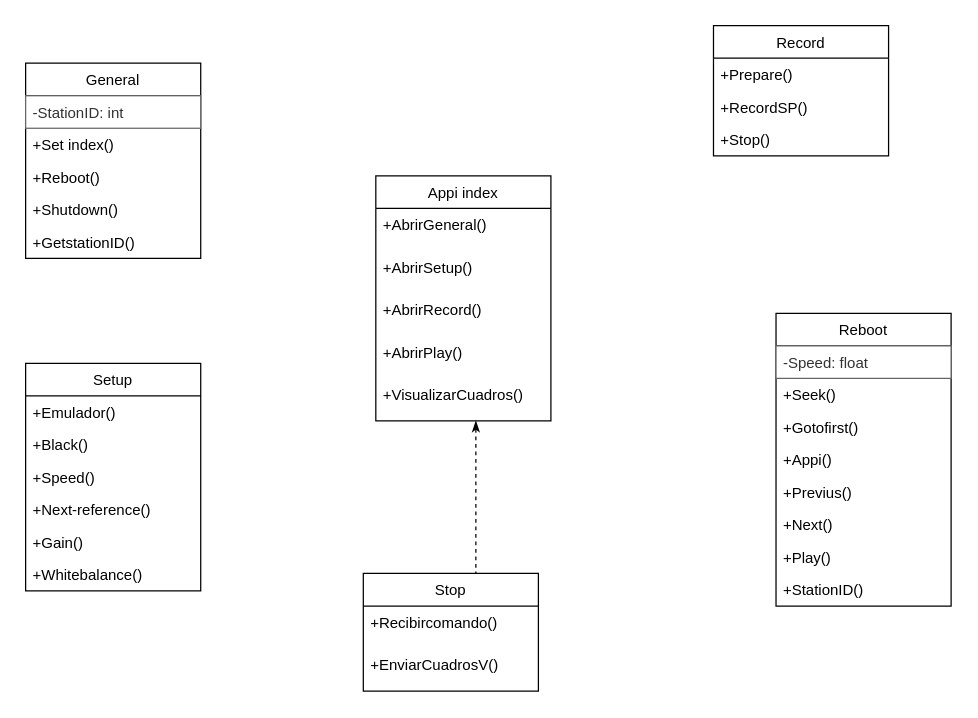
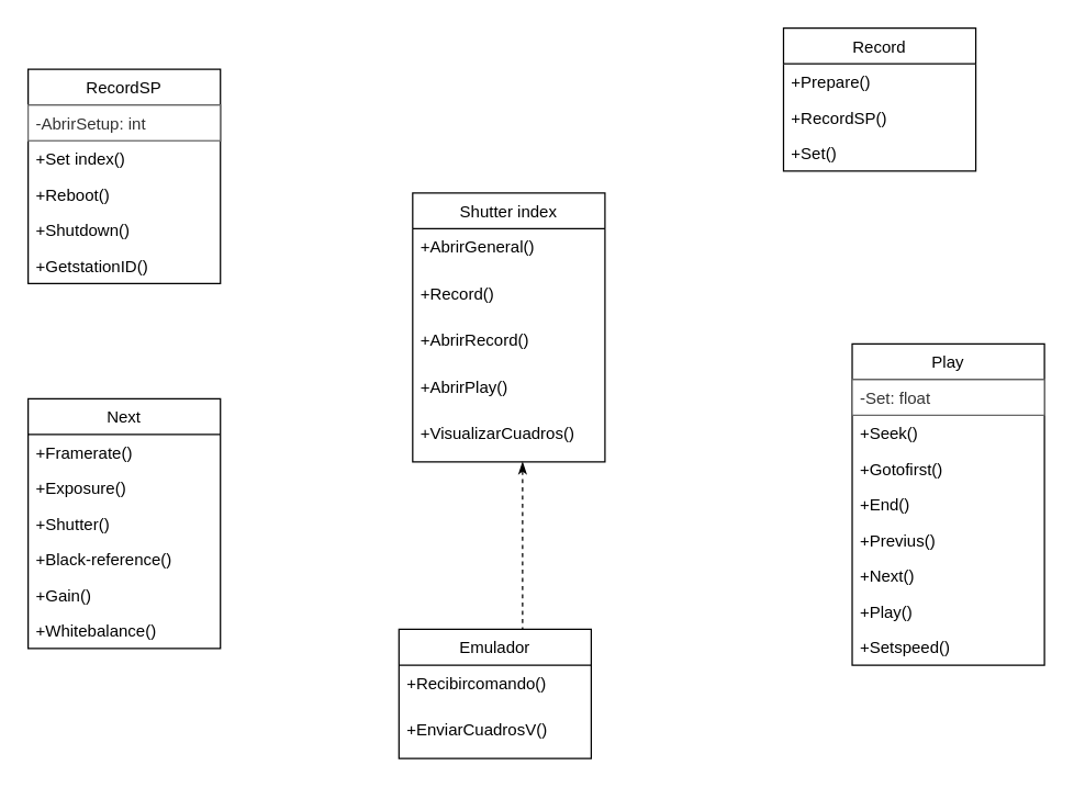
- <mxCell id="8" value="General" style="swimlane;fontStyle=0;childLayout=stackLayout;horizontal=1;startSize=26;fillColor=none;horizontalStack=0;resizeParent=1;resizeParentMax=0;resizeLast=0;collapsible=1;marginBottom=0;" parent="1" vertex="1"><mxGeometry x="20" y="50" width="140" height="156" as="geometry" /></mxCell>
+ <mxCell id="8" value="RecordSP" style="swimlane;fontStyle=0;childLayout=stackLayout;horizontal=1;startSize=26;fillColor=none;horizontalStack=0;resizeParent=1;resizeParentMax=0;resizeLast=0;collapsible=1;marginBottom=0;" parent="1" vertex="1"><mxGeometry x="20" y="50" width="140" height="156" as="geometry" /></mxCell>
- <mxCell id="9" value="-StationID: int" style="text;align=left;verticalAlign=top;spacingLeft=4;spacingRight=4;overflow=hidden;rotatable=0;points=[[0,0.5],[1,0.5]];portConstraint=eastwest;strokeColor=#666666;fontColor=#333333;fillColor=#FFFFFF;" parent="8" vertex="1"><mxGeometry y="26" width="140" height="26" as="geometry" /></mxCell>
+ <mxCell id="9" value="-AbrirSetup: int" style="text;align=left;verticalAlign=top;spacingLeft=4;spacingRight=4;overflow=hidden;rotatable=0;points=[[0,0.5],[1,0.5]];portConstraint=eastwest;strokeColor=#666666;fontColor=#333333;fillColor=#FFFFFF;" parent="8" vertex="1"><mxGeometry y="26" width="140" height="26" as="geometry" /></mxCell>
- <mxCell id="24" value="+Stop()" style="text;strokeColor=none;fillColor=none;align=left;verticalAlign=top;spacingLeft=4;spacingRight=4;overflow=hidden;rotatable=0;points=[[0,0.5],[1,0.5]];portConstraint=eastwest;" parent="21" vertex="1"><mxGeometry y="78" width="140" height="26" as="geometry" /></mxCell>
+ <mxCell id="24" value="+Set()" style="text;strokeColor=none;fillColor=none;align=left;verticalAlign=top;spacingLeft=4;spacingRight=4;overflow=hidden;rotatable=0;points=[[0,0.5],[1,0.5]];portConstraint=eastwest;" parent="21" vertex="1"><mxGeometry y="78" width="140" height="26" as="geometry" /></mxCell>
- <mxCell id="2" value="Appi index" style="swimlane;fontStyle=0;childLayout=stackLayout;horizontal=1;startSize=26;fillColor=none;horizontalStack=0;resizeParent=1;resizeParentMax=0;resizeLast=0;collapsible=1;marginBottom=0;" parent="1" vertex="1"><mxGeometry x="300" y="140" width="140" height="196" as="geometry"><mxRectangle x="340" y="180" width="90" height="26" as="alternateBounds" /></mxGeometry></mxCell>
+ <mxCell id="2" value="Shutter index" style="swimlane;fontStyle=0;childLayout=stackLayout;horizontal=1;startSize=26;fillColor=none;horizontalStack=0;resizeParent=1;resizeParentMax=0;resizeLast=0;collapsible=1;marginBottom=0;" parent="1" vertex="1"><mxGeometry x="300" y="140" width="140" height="196" as="geometry"><mxRectangle x="340" y="180" width="90" height="26" as="alternateBounds" /></mxGeometry></mxCell>
- <mxCell id="4" value="+AbrirSetup()&#10;" style="text;strokeColor=none;fillColor=none;align=left;verticalAlign=top;spacingLeft=4;spacingRight=4;overflow=hidden;rotatable=0;points=[[0,0.5],[1,0.5]];portConstraint=eastwest;" parent="2" vertex="1"><mxGeometry y="60" width="140" height="34" as="geometry" /></mxCell>
+ <mxCell id="4" value="+Record()&#10;" style="text;strokeColor=none;fillColor=none;align=left;verticalAlign=top;spacingLeft=4;spacingRight=4;overflow=hidden;rotatable=0;points=[[0,0.5],[1,0.5]];portConstraint=eastwest;" parent="2" vertex="1"><mxGeometry y="60" width="140" height="34" as="geometry" /></mxCell>
- <mxCell id="25" value="Reboot" style="swimlane;fontStyle=0;childLayout=stackLayout;horizontal=1;startSize=26;fillColor=none;horizontalStack=0;resizeParent=1;resizeParentMax=0;resizeLast=0;collapsible=1;marginBottom=0;" parent="1" vertex="1"><mxGeometry x="620" y="250" width="140" height="234" as="geometry" /></mxCell>
+ <mxCell id="25" value="Play" style="swimlane;fontStyle=0;childLayout=stackLayout;horizontal=1;startSize=26;fillColor=none;horizontalStack=0;resizeParent=1;resizeParentMax=0;resizeLast=0;collapsible=1;marginBottom=0;" parent="1" vertex="1"><mxGeometry x="620" y="250" width="140" height="234" as="geometry" /></mxCell>
- <mxCell id="26" value="-Speed: float" style="text;align=left;verticalAlign=top;spacingLeft=4;spacingRight=4;overflow=hidden;rotatable=0;points=[[0,0.5],[1,0.5]];portConstraint=eastwest;strokeColor=#666666;fontColor=#333333;fillColor=#FFFFFF;" vertex="1" parent="25"><mxGeometry y="26" width="140" height="26" as="geometry" /></mxCell>
+ <mxCell id="26" value="-Set: float" style="text;align=left;verticalAlign=top;spacingLeft=4;spacingRight=4;overflow=hidden;rotatable=0;points=[[0,0.5],[1,0.5]];portConstraint=eastwest;strokeColor=#666666;fontColor=#333333;fillColor=#FFFFFF;" vertex="1" parent="25"><mxGeometry y="26" width="140" height="26" as="geometry" /></mxCell>
- <mxCell id="14" value="Setup" style="swimlane;fontStyle=0;childLayout=stackLayout;horizontal=1;startSize=26;fillColor=none;horizontalStack=0;resizeParent=1;resizeParentMax=0;resizeLast=0;collapsible=1;marginBottom=0;" parent="1" vertex="1"><mxGeometry x="20" y="290" width="140" height="182" as="geometry" /></mxCell>
+ <mxCell id="14" value="Next" style="swimlane;fontStyle=0;childLayout=stackLayout;horizontal=1;startSize=26;fillColor=none;horizontalStack=0;resizeParent=1;resizeParentMax=0;resizeLast=0;collapsible=1;marginBottom=0;" parent="1" vertex="1"><mxGeometry x="20" y="290" width="140" height="182" as="geometry" /></mxCell>
- <mxCell id="15" value="+Emulador()" style="text;strokeColor=none;fillColor=none;align=left;verticalAlign=top;spacingLeft=4;spacingRight=4;overflow=hidden;rotatable=0;points=[[0,0.5],[1,0.5]];portConstraint=eastwest;" parent="14" vertex="1"><mxGeometry y="26" width="140" height="26" as="geometry" /></mxCell>
+ <mxCell id="15" value="+Framerate()" style="text;strokeColor=none;fillColor=none;align=left;verticalAlign=top;spacingLeft=4;spacingRight=4;overflow=hidden;rotatable=0;points=[[0,0.5],[1,0.5]];portConstraint=eastwest;" parent="14" vertex="1"><mxGeometry y="26" width="140" height="26" as="geometry" /></mxCell>
- <mxCell id="16" value="+Black()" style="text;strokeColor=none;fillColor=none;align=left;verticalAlign=top;spacingLeft=4;spacingRight=4;overflow=hidden;rotatable=0;points=[[0,0.5],[1,0.5]];portConstraint=eastwest;" parent="14" vertex="1"><mxGeometry y="52" width="140" height="26" as="geometry" /></mxCell>
+ <mxCell id="16" value="+Exposure()" style="text;strokeColor=none;fillColor=none;align=left;verticalAlign=top;spacingLeft=4;spacingRight=4;overflow=hidden;rotatable=0;points=[[0,0.5],[1,0.5]];portConstraint=eastwest;" parent="14" vertex="1"><mxGeometry y="52" width="140" height="26" as="geometry" /></mxCell>
- <mxCell id="29" value="+Appi()" style="text;strokeColor=none;fillColor=none;align=left;verticalAlign=top;spacingLeft=4;spacingRight=4;overflow=hidden;rotatable=0;points=[[0,0.5],[1,0.5]];portConstraint=eastwest;" parent="25" vertex="1"><mxGeometry y="104" width="140" height="26" as="geometry" /></mxCell>
+ <mxCell id="29" value="+End()" style="text;strokeColor=none;fillColor=none;align=left;verticalAlign=top;spacingLeft=4;spacingRight=4;overflow=hidden;rotatable=0;points=[[0,0.5],[1,0.5]];portConstraint=eastwest;" parent="25" vertex="1"><mxGeometry y="104" width="140" height="26" as="geometry" /></mxCell>
- <mxCell id="17" value="+Speed()" style="text;strokeColor=none;fillColor=none;align=left;verticalAlign=top;spacingLeft=4;spacingRight=4;overflow=hidden;rotatable=0;points=[[0,0.5],[1,0.5]];portConstraint=eastwest;" parent="14" vertex="1"><mxGeometry y="78" width="140" height="26" as="geometry" /></mxCell>
+ <mxCell id="17" value="+Shutter()" style="text;strokeColor=none;fillColor=none;align=left;verticalAlign=top;spacingLeft=4;spacingRight=4;overflow=hidden;rotatable=0;points=[[0,0.5],[1,0.5]];portConstraint=eastwest;" parent="14" vertex="1"><mxGeometry y="78" width="140" height="26" as="geometry" /></mxCell>
- <mxCell id="18" value="+Next-reference()" style="text;strokeColor=none;fillColor=none;align=left;verticalAlign=top;spacingLeft=4;spacingRight=4;overflow=hidden;rotatable=0;points=[[0,0.5],[1,0.5]];portConstraint=eastwest;" parent="14" vertex="1"><mxGeometry y="104" width="140" height="26" as="geometry" /></mxCell>
+ <mxCell id="18" value="+Black-reference()" style="text;strokeColor=none;fillColor=none;align=left;verticalAlign=top;spacingLeft=4;spacingRight=4;overflow=hidden;rotatable=0;points=[[0,0.5],[1,0.5]];portConstraint=eastwest;" parent="14" vertex="1"><mxGeometry y="104" width="140" height="26" as="geometry" /></mxCell>
- <mxCell id="34" value="Stop" style="swimlane;fontStyle=0;childLayout=stackLayout;horizontal=1;startSize=26;fillColor=none;horizontalStack=0;resizeParent=1;resizeParentMax=0;resizeLast=0;collapsible=1;marginBottom=0;" parent="1" vertex="1"><mxGeometry x="290" y="458" width="140" height="94" as="geometry"><mxRectangle x="340" y="180" width="90" height="26" as="alternateBounds" /></mxGeometry></mxCell>
+ <mxCell id="34" value="Emulador" style="swimlane;fontStyle=0;childLayout=stackLayout;horizontal=1;startSize=26;fillColor=none;horizontalStack=0;resizeParent=1;resizeParentMax=0;resizeLast=0;collapsible=1;marginBottom=0;" parent="1" vertex="1"><mxGeometry x="290" y="458" width="140" height="94" as="geometry"><mxRectangle x="340" y="180" width="90" height="26" as="alternateBounds" /></mxGeometry></mxCell>
- <mxCell id="33" value="+StationID()" style="text;strokeColor=none;fillColor=none;align=left;verticalAlign=top;spacingLeft=4;spacingRight=4;overflow=hidden;rotatable=0;points=[[0,0.5],[1,0.5]];portConstraint=eastwest;" parent="25" vertex="1"><mxGeometry y="208" width="140" height="26" as="geometry" /></mxCell>
+ <mxCell id="33" value="+Setspeed()" style="text;strokeColor=none;fillColor=none;align=left;verticalAlign=top;spacingLeft=4;spacingRight=4;overflow=hidden;rotatable=0;points=[[0,0.5],[1,0.5]];portConstraint=eastwest;" parent="25" vertex="1"><mxGeometry y="208" width="140" height="26" as="geometry" /></mxCell>
